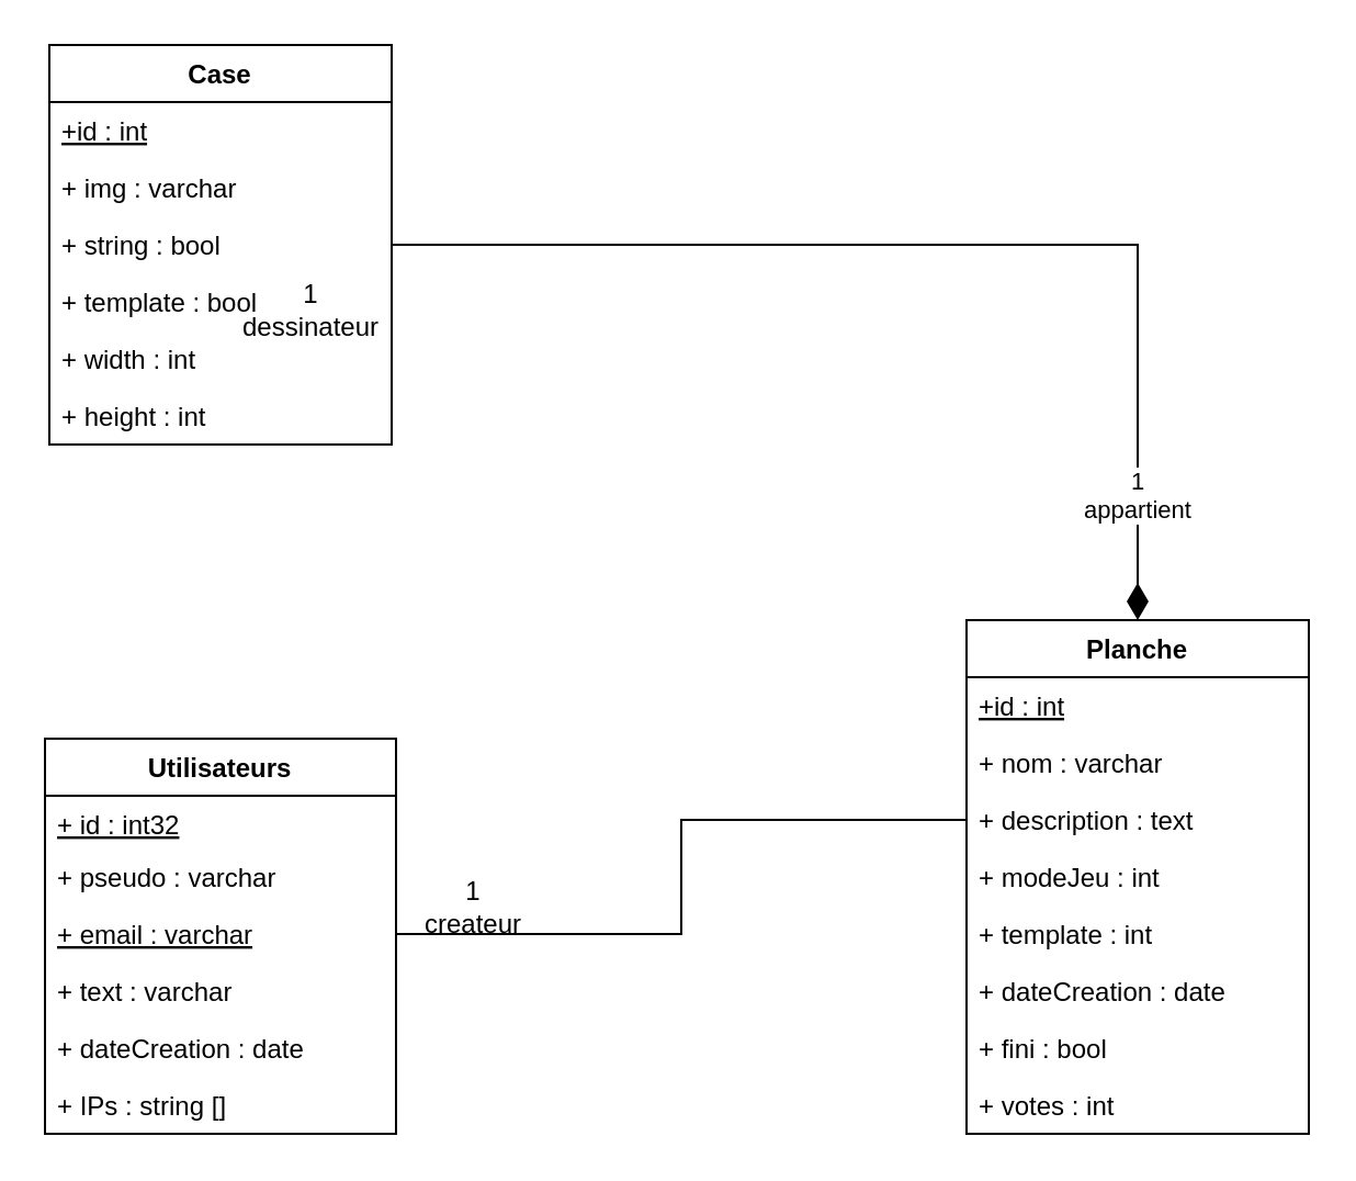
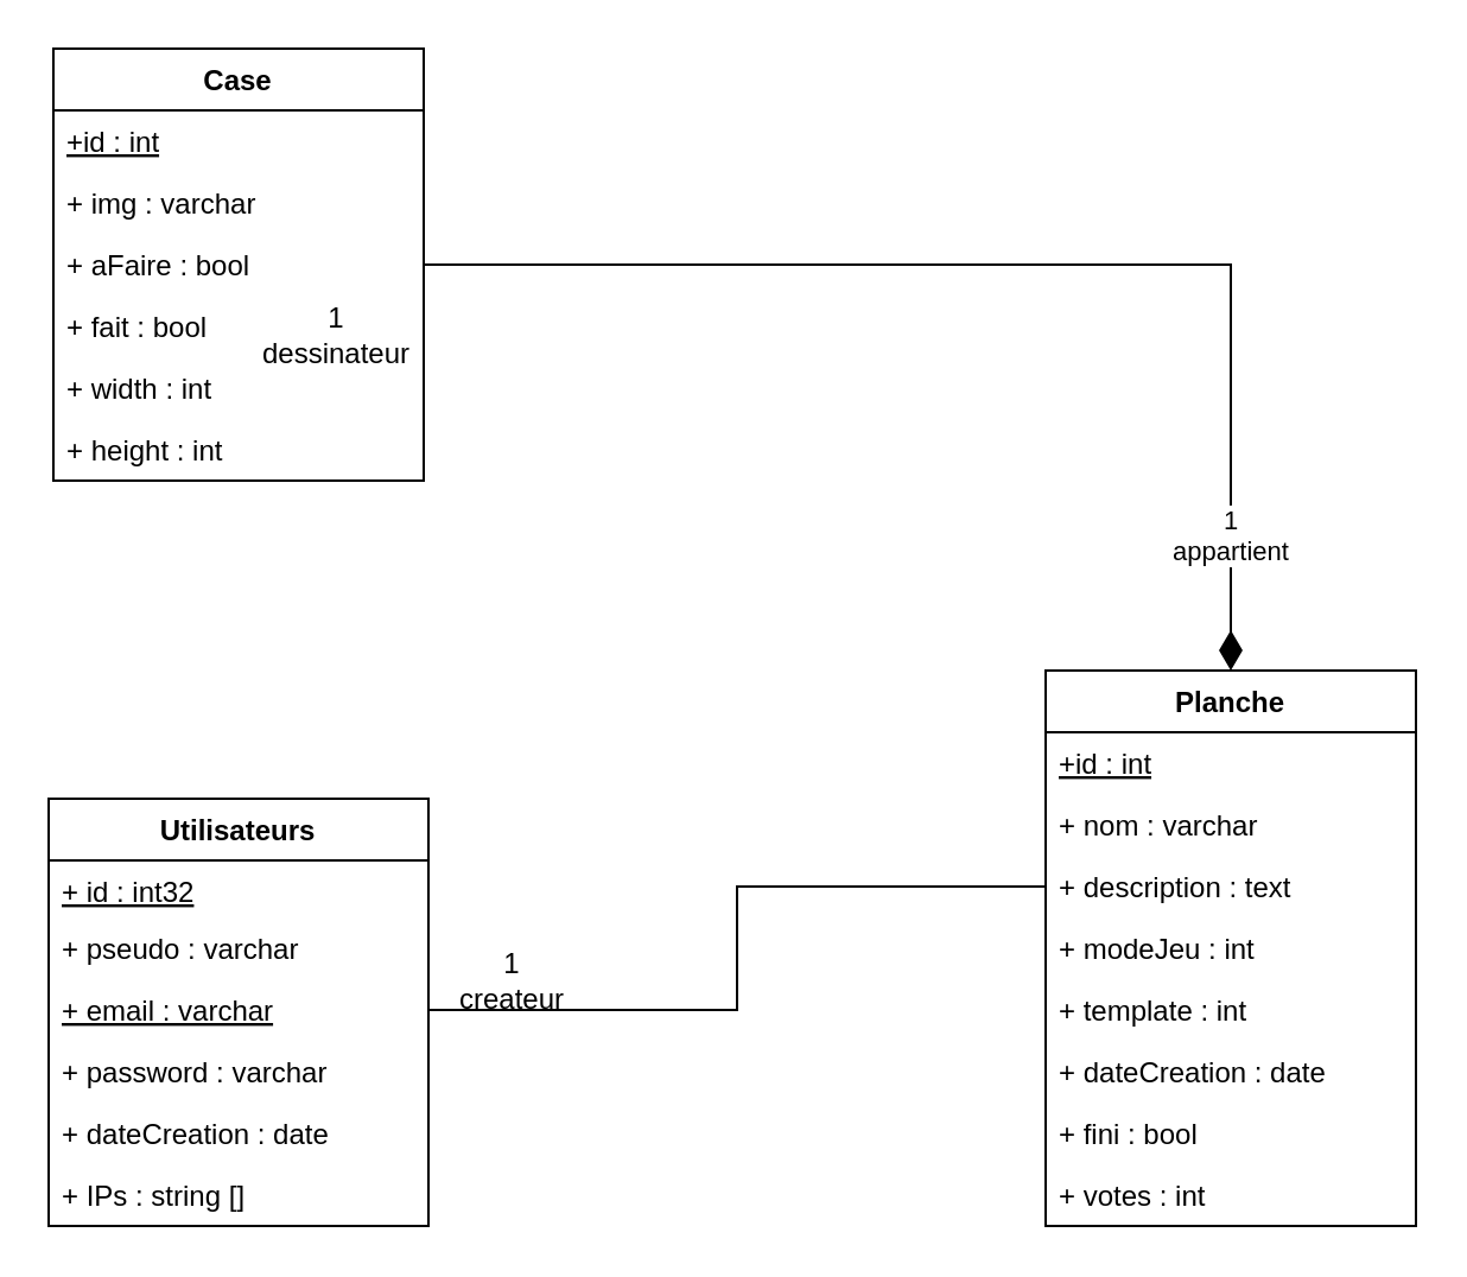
- <mxCell id="16" value="+ string : bool" style="text;strokeColor=none;fillColor=none;align=left;verticalAlign=top;spacingLeft=4;spacingRight=4;overflow=hidden;rotatable=0;points=[[0,0.5],[1,0.5]];portConstraint=eastwest;" vertex="1" parent="13"><mxGeometry y="78" width="156" height="26" as="geometry" /></mxCell>
+ <mxCell id="16" value="+ aFaire : bool" style="text;strokeColor=none;fillColor=none;align=left;verticalAlign=top;spacingLeft=4;spacingRight=4;overflow=hidden;rotatable=0;points=[[0,0.5],[1,0.5]];portConstraint=eastwest;" vertex="1" parent="13"><mxGeometry y="78" width="156" height="26" as="geometry" /></mxCell>
- <mxCell id="17" value="+ template : bool" style="text;strokeColor=none;fillColor=none;align=left;verticalAlign=top;spacingLeft=4;spacingRight=4;overflow=hidden;rotatable=0;points=[[0,0.5],[1,0.5]];portConstraint=eastwest;" vertex="1" parent="13"><mxGeometry y="104" width="156" height="26" as="geometry" /></mxCell>
+ <mxCell id="17" value="+ fait : bool" style="text;strokeColor=none;fillColor=none;align=left;verticalAlign=top;spacingLeft=4;spacingRight=4;overflow=hidden;rotatable=0;points=[[0,0.5],[1,0.5]];portConstraint=eastwest;" vertex="1" parent="13"><mxGeometry y="104" width="156" height="26" as="geometry" /></mxCell>
- <mxCell id="6" value="+ text : varchar" style="text;strokeColor=none;fillColor=none;align=left;verticalAlign=top;spacingLeft=4;spacingRight=4;overflow=hidden;rotatable=0;points=[[0,0.5],[1,0.5]];portConstraint=eastwest;" vertex="1" parent="2"><mxGeometry y="102" width="160" height="26" as="geometry" /></mxCell>
+ <mxCell id="6" value="+ password : varchar" style="text;strokeColor=none;fillColor=none;align=left;verticalAlign=top;spacingLeft=4;spacingRight=4;overflow=hidden;rotatable=0;points=[[0,0.5],[1,0.5]];portConstraint=eastwest;" vertex="1" parent="2"><mxGeometry y="102" width="160" height="26" as="geometry" /></mxCell>
